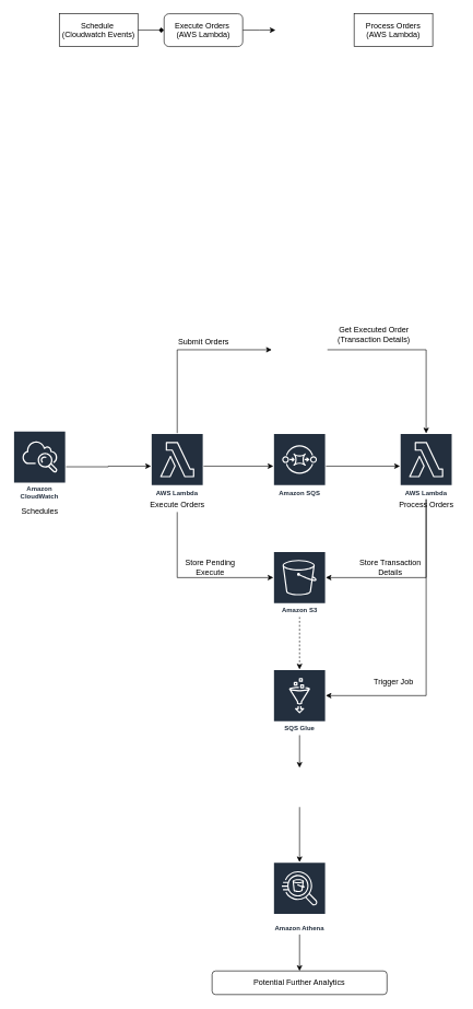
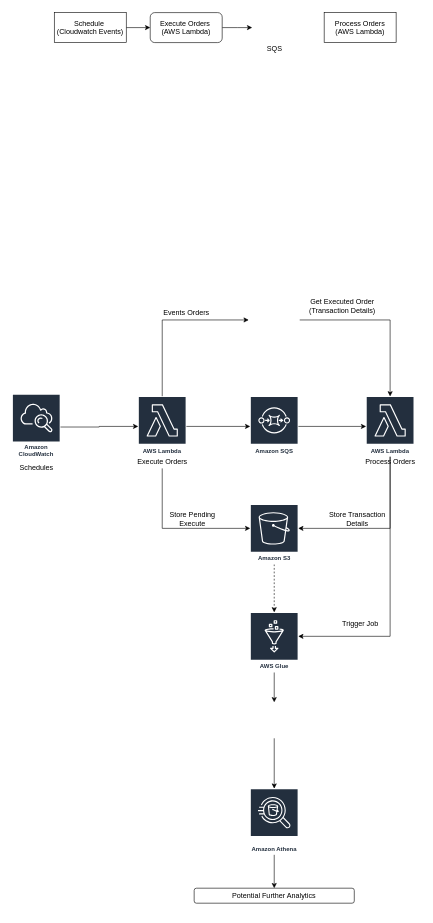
- <mxCell id="2" style="edgeStyle=orthogonalEdgeStyle;rounded=0;orthogonalLoop=1;jettySize=auto;html=1;exitX=1;exitY=0.5;exitDx=0;exitDy=0;entryX=0;entryY=0.5;entryDx=0;entryDy=0;endArrow=diamond;" edge="1" parent="1" source="3" target="5"><mxGeometry relative="1" as="geometry" /></mxCell>
+ <mxCell id="2" style="edgeStyle=orthogonalEdgeStyle;rounded=0;orthogonalLoop=1;jettySize=auto;html=1;exitX=1;exitY=0.5;exitDx=0;exitDy=0;entryX=0;entryY=0.5;entryDx=0;entryDy=0;" edge="1" parent="1" source="3" target="5"><mxGeometry relative="1" as="geometry" /></mxCell>
+ <mxCell id="6" value="SQS" style="text;html=1;align=center;verticalAlign=middle;resizable=0;points=[];autosize=1;strokeColor=none;" vertex="1" parent="1"><mxGeometry x="436.75" y="70" width="40" height="20" as="geometry" /></mxCell>
- <mxCell id="29" value="Submit Orders" style="text;html=1;align=center;verticalAlign=middle;resizable=0;points=[];autosize=1;strokeColor=none;" vertex="1" parent="1"><mxGeometry x="265" y="510" width="90" height="20" as="geometry" /></mxCell>
+ <mxCell id="29" value="Events Orders" style="text;html=1;align=center;verticalAlign=middle;resizable=0;points=[];autosize=1;strokeColor=none;" vertex="1" parent="1"><mxGeometry x="265" y="510" width="90" height="20" as="geometry" /></mxCell>
- <mxCell id="11" value="SQS Glue" style="outlineConnect=0;fontColor=#232F3E;gradientColor=none;strokeColor=#ffffff;fillColor=#232F3E;dashed=0;verticalLabelPosition=middle;verticalAlign=bottom;align=center;html=1;whiteSpace=wrap;fontSize=10;fontStyle=1;spacing=3;shape=mxgraph.aws4.productIcon;prIcon=mxgraph.aws4.glue;" vertex="1" parent="1"><mxGeometry x="416.75" y="1020" width="80" height="100" as="geometry" /></mxCell>
+ <mxCell id="11" value="AWS Glue" style="outlineConnect=0;fontColor=#232F3E;gradientColor=none;strokeColor=#ffffff;fillColor=#232F3E;dashed=0;verticalLabelPosition=middle;verticalAlign=bottom;align=center;html=1;whiteSpace=wrap;fontSize=10;fontStyle=1;spacing=3;shape=mxgraph.aws4.productIcon;prIcon=mxgraph.aws4.glue;" vertex="1" parent="1"><mxGeometry x="416.75" y="1020" width="80" height="100" as="geometry" /></mxCell>
- <mxCell id="31" value="Potential Further Analytics" style="rounded=1;whiteSpace=wrap;html=1;" vertex="1" parent="1"><mxGeometry x="323.25" y="1480" width="267" height="36" as="geometry" /></mxCell>
+ <mxCell id="31" value="Potential Further Analytics" style="rounded=1;whiteSpace=wrap;html=1;" vertex="1" parent="1"><mxGeometry x="323.25" y="1480" width="267" height="25" as="geometry" /></mxCell>
